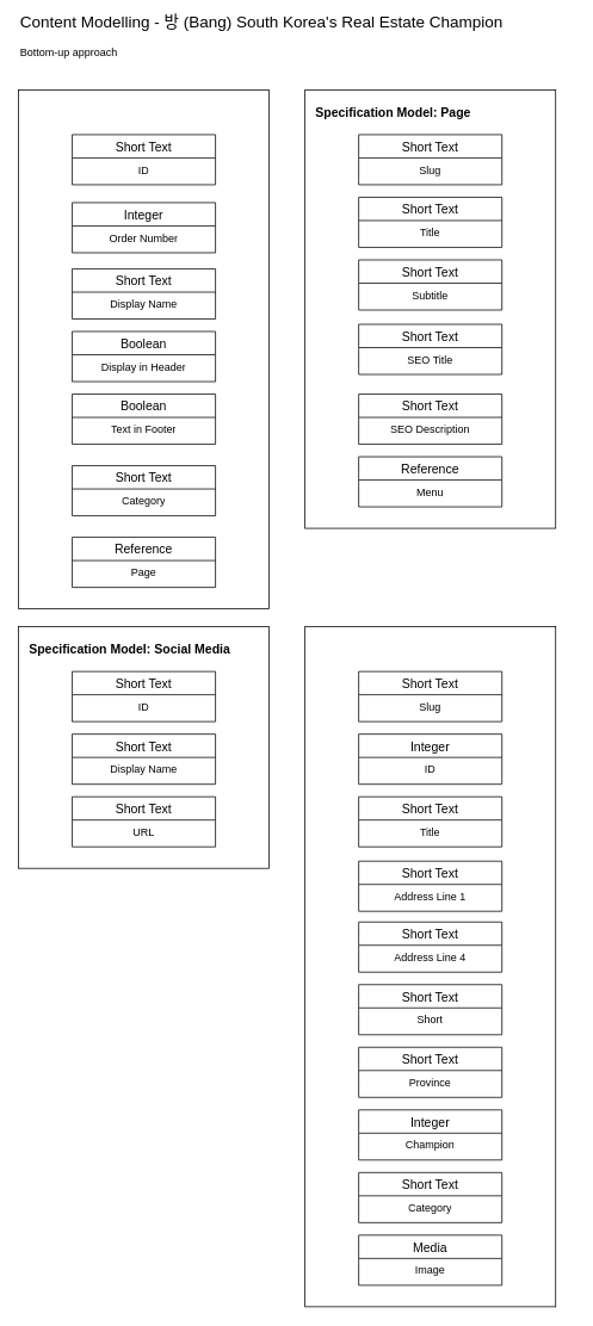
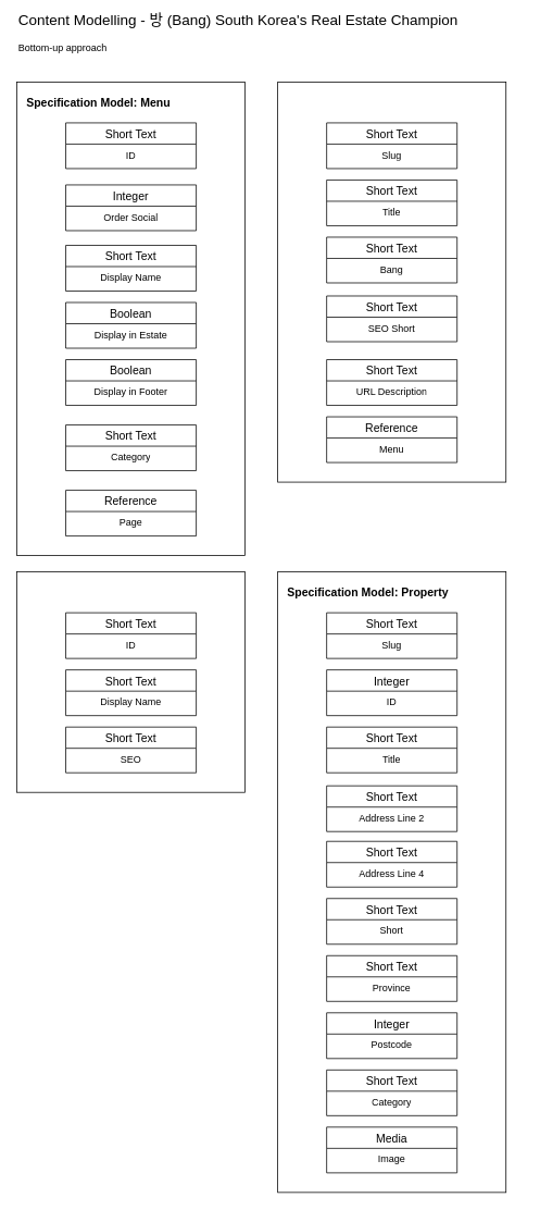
+ <mxCell id="5" value="Specification Model: Menu" style="text;html=1;strokeColor=none;fillColor=none;align=left;verticalAlign=middle;whiteSpace=wrap;rounded=0;fontSize=14;fontStyle=1" vertex="1" parent="3"><mxGeometry x="10" y="10" width="260" height="30" as="geometry" /></mxCell>
- <mxCell id="53" value="Specification Model: Page" style="text;html=1;strokeColor=none;fillColor=none;align=left;verticalAlign=middle;whiteSpace=wrap;rounded=0;fontSize=14;fontStyle=1" vertex="1" parent="1"><mxGeometry x="350" y="110" width="260" height="30" as="geometry" /></mxCell>
- <mxCell id="9" value="Order Number" style="text;strokeColor=none;fillColor=none;spacingLeft=4;spacingRight=4;overflow=hidden;rotatable=0;points=[[0,0.5],[1,0.5]];portConstraint=eastwest;fontSize=12;whiteSpace=wrap;html=1;align=center;" vertex="1" parent="8"><mxGeometry y="26" width="160" height="30" as="geometry" /></mxCell>
+ <mxCell id="9" value="Order Social" style="text;strokeColor=none;fillColor=none;spacingLeft=4;spacingRight=4;overflow=hidden;rotatable=0;points=[[0,0.5],[1,0.5]];portConstraint=eastwest;fontSize=12;whiteSpace=wrap;html=1;align=center;" vertex="1" parent="8"><mxGeometry y="26" width="160" height="30" as="geometry" /></mxCell>
- <mxCell id="59" value="Subtitle" style="text;strokeColor=none;fillColor=none;spacingLeft=4;spacingRight=4;overflow=hidden;rotatable=0;points=[[0,0.5],[1,0.5]];portConstraint=eastwest;fontSize=12;whiteSpace=wrap;html=1;align=center;" vertex="1" parent="58"><mxGeometry y="26" width="160" height="30" as="geometry" /></mxCell>
+ <mxCell id="59" value="Bang" style="text;strokeColor=none;fillColor=none;spacingLeft=4;spacingRight=4;overflow=hidden;rotatable=0;points=[[0,0.5],[1,0.5]];portConstraint=eastwest;fontSize=12;whiteSpace=wrap;html=1;align=center;" vertex="1" parent="58"><mxGeometry y="26" width="160" height="30" as="geometry" /></mxCell>
- <mxCell id="61" value="SEO Title" style="text;strokeColor=none;fillColor=none;spacingLeft=4;spacingRight=4;overflow=hidden;rotatable=0;points=[[0,0.5],[1,0.5]];portConstraint=eastwest;fontSize=12;whiteSpace=wrap;html=1;align=center;" vertex="1" parent="60"><mxGeometry y="26" width="160" height="30" as="geometry" /></mxCell>
+ <mxCell id="61" value="SEO Short" style="text;strokeColor=none;fillColor=none;spacingLeft=4;spacingRight=4;overflow=hidden;rotatable=0;points=[[0,0.5],[1,0.5]];portConstraint=eastwest;fontSize=12;whiteSpace=wrap;html=1;align=center;" vertex="1" parent="60"><mxGeometry y="26" width="160" height="30" as="geometry" /></mxCell>
- <mxCell id="13" value="Display in Header" style="text;strokeColor=none;fillColor=none;spacingLeft=4;spacingRight=4;overflow=hidden;rotatable=0;points=[[0,0.5],[1,0.5]];portConstraint=eastwest;fontSize=12;whiteSpace=wrap;html=1;align=center;" vertex="1" parent="12"><mxGeometry y="26" width="160" height="30" as="geometry" /></mxCell>
+ <mxCell id="13" value="Display in Estate" style="text;strokeColor=none;fillColor=none;spacingLeft=4;spacingRight=4;overflow=hidden;rotatable=0;points=[[0,0.5],[1,0.5]];portConstraint=eastwest;fontSize=12;whiteSpace=wrap;html=1;align=center;" vertex="1" parent="12"><mxGeometry y="26" width="160" height="30" as="geometry" /></mxCell>
- <mxCell id="15" value="Text in Footer" style="text;strokeColor=none;fillColor=none;spacingLeft=4;spacingRight=4;overflow=hidden;rotatable=0;points=[[0,0.5],[1,0.5]];portConstraint=eastwest;fontSize=12;whiteSpace=wrap;html=1;align=center;" vertex="1" parent="14"><mxGeometry y="26" width="160" height="30" as="geometry" /></mxCell>
+ <mxCell id="15" value="Display in Footer" style="text;strokeColor=none;fillColor=none;spacingLeft=4;spacingRight=4;overflow=hidden;rotatable=0;points=[[0,0.5],[1,0.5]];portConstraint=eastwest;fontSize=12;whiteSpace=wrap;html=1;align=center;" vertex="1" parent="14"><mxGeometry y="26" width="160" height="30" as="geometry" /></mxCell>
- <mxCell id="63" value="SEO Description" style="text;strokeColor=none;fillColor=none;spacingLeft=4;spacingRight=4;overflow=hidden;rotatable=0;points=[[0,0.5],[1,0.5]];portConstraint=eastwest;fontSize=12;whiteSpace=wrap;html=1;align=center;" vertex="1" parent="62"><mxGeometry y="26" width="160" height="30" as="geometry" /></mxCell>
+ <mxCell id="63" value="URL Description" style="text;strokeColor=none;fillColor=none;spacingLeft=4;spacingRight=4;overflow=hidden;rotatable=0;points=[[0,0.5],[1,0.5]];portConstraint=eastwest;fontSize=12;whiteSpace=wrap;html=1;align=center;" vertex="1" parent="62"><mxGeometry y="26" width="160" height="30" as="geometry" /></mxCell>
- <mxCell id="45" value="Specification Model: Social Media" style="text;html=1;strokeColor=none;fillColor=none;align=left;verticalAlign=middle;whiteSpace=wrap;rounded=0;fontSize=14;fontStyle=1" vertex="1" parent="43"><mxGeometry x="10" y="10" width="260" height="30" as="geometry" /></mxCell>
+ <mxCell id="22" value="Specification Model: Property" style="text;html=1;strokeColor=none;fillColor=none;align=left;verticalAlign=middle;whiteSpace=wrap;rounded=0;fontSize=14;fontStyle=1" vertex="1" parent="20"><mxGeometry x="10" y="10" width="260" height="30" as="geometry" /></mxCell>
- <mxCell id="49" value="URL" style="text;strokeColor=none;fillColor=none;spacingLeft=4;spacingRight=4;overflow=hidden;rotatable=0;points=[[0,0.5],[1,0.5]];portConstraint=eastwest;fontSize=12;whiteSpace=wrap;html=1;align=center;" vertex="1" parent="48"><mxGeometry y="26" width="160" height="30" as="geometry" /></mxCell>
+ <mxCell id="49" value="SEO" style="text;strokeColor=none;fillColor=none;spacingLeft=4;spacingRight=4;overflow=hidden;rotatable=0;points=[[0,0.5],[1,0.5]];portConstraint=eastwest;fontSize=12;whiteSpace=wrap;html=1;align=center;" vertex="1" parent="48"><mxGeometry y="26" width="160" height="30" as="geometry" /></mxCell>
- <mxCell id="30" value="Address Line 1&lt;br&gt;" style="text;strokeColor=none;fillColor=none;spacingLeft=4;spacingRight=4;overflow=hidden;rotatable=0;points=[[0,0.5],[1,0.5]];portConstraint=eastwest;fontSize=12;whiteSpace=wrap;html=1;align=center;" vertex="1" parent="29"><mxGeometry y="26" width="160" height="30" as="geometry" /></mxCell>
+ <mxCell id="30" value="Address Line 2&lt;br&gt;" style="text;strokeColor=none;fillColor=none;spacingLeft=4;spacingRight=4;overflow=hidden;rotatable=0;points=[[0,0.5],[1,0.5]];portConstraint=eastwest;fontSize=12;whiteSpace=wrap;html=1;align=center;" vertex="1" parent="29"><mxGeometry y="26" width="160" height="30" as="geometry" /></mxCell>
- <mxCell id="40" value="Champion" style="text;strokeColor=none;fillColor=none;spacingLeft=4;spacingRight=4;overflow=hidden;rotatable=0;points=[[0,0.5],[1,0.5]];portConstraint=eastwest;fontSize=12;whiteSpace=wrap;html=1;align=center;" vertex="1" parent="39"><mxGeometry y="26" width="160" height="30" as="geometry" /></mxCell>
+ <mxCell id="40" value="Postcode" style="text;strokeColor=none;fillColor=none;spacingLeft=4;spacingRight=4;overflow=hidden;rotatable=0;points=[[0,0.5],[1,0.5]];portConstraint=eastwest;fontSize=12;whiteSpace=wrap;html=1;align=center;" vertex="1" parent="39"><mxGeometry y="26" width="160" height="30" as="geometry" /></mxCell>
